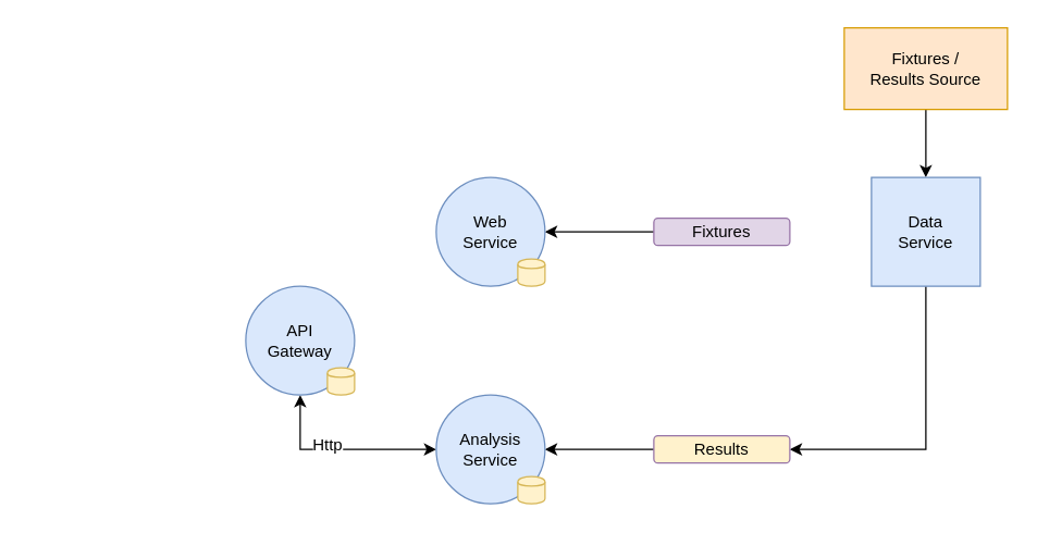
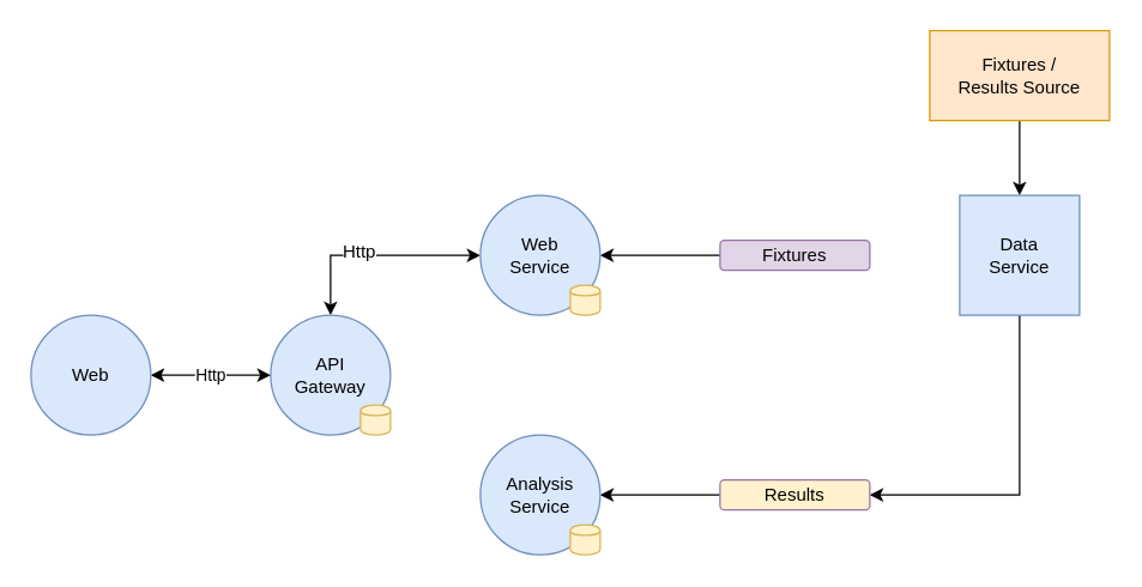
+ <mxCell id="14" style="edgeStyle=orthogonalEdgeStyle;rounded=0;orthogonalLoop=1;jettySize=auto;html=1;exitX=0;exitY=0.5;exitDx=0;exitDy=0;entryX=0.5;entryY=0;entryDx=0;entryDy=0;startArrow=classic;startFill=1;" edge="1" parent="1" source="16" target="18"><mxGeometry relative="1" as="geometry" /></mxCell>
+ <mxCell id="15" value="Http" style="text;html=1;align=center;verticalAlign=middle;resizable=0;points=[];labelBackgroundColor=#ffffff;" vertex="1" connectable="0" parent="14"><mxGeometry x="0.171" y="-3" relative="1" as="geometry"><mxPoint as="offset" /></mxGeometry></mxCell>
+ <mxCell id="21" value="Web" style="ellipse;whiteSpace=wrap;html=1;aspect=fixed;fillColor=#dae8fc;strokeColor=#6c8ebf;" vertex="1" parent="1"><mxGeometry x="20" y="210" width="80" height="80" as="geometry" /></mxCell>
+ <mxCell id="20" value="Http" style="edgeStyle=orthogonalEdgeStyle;rounded=0;orthogonalLoop=1;jettySize=auto;html=1;startArrow=classic;startFill=1;" edge="1" parent="1" source="21" target="18"><mxGeometry relative="1" as="geometry" /></mxCell>
- <mxCell id="10" value="" style="edgeStyle=orthogonalEdgeStyle;rounded=0;orthogonalLoop=1;jettySize=auto;html=1;entryX=0.5;entryY=1;entryDx=0;entryDy=0;startArrow=classic;startFill=1;" edge="1" parent="1" source="12" target="18"><mxGeometry relative="1" as="geometry"><mxPoint x="240" y="330" as="targetPoint" /></mxGeometry></mxCell>
- <mxCell id="11" value="Http" style="text;html=1;align=center;verticalAlign=middle;resizable=0;points=[];labelBackgroundColor=#ffffff;" vertex="1" connectable="0" parent="10"><mxGeometry x="0.157" y="-4" relative="1" as="geometry"><mxPoint as="offset" /></mxGeometry></mxCell>
